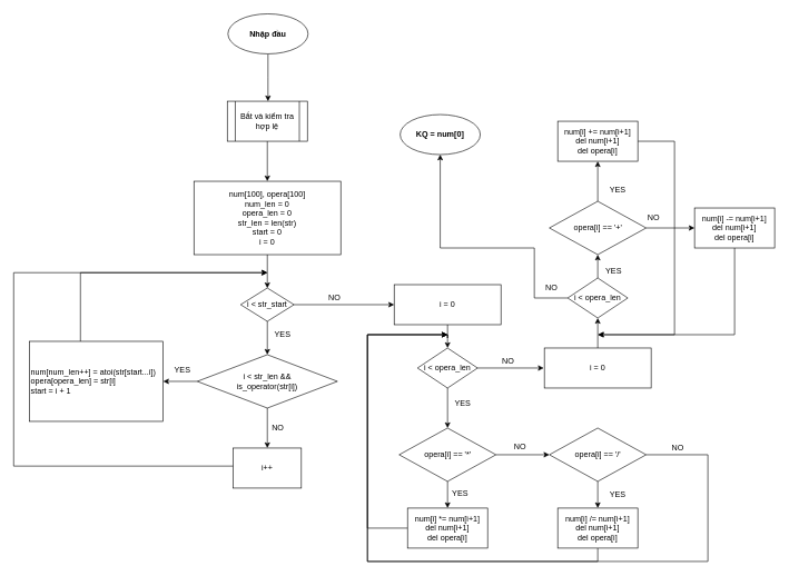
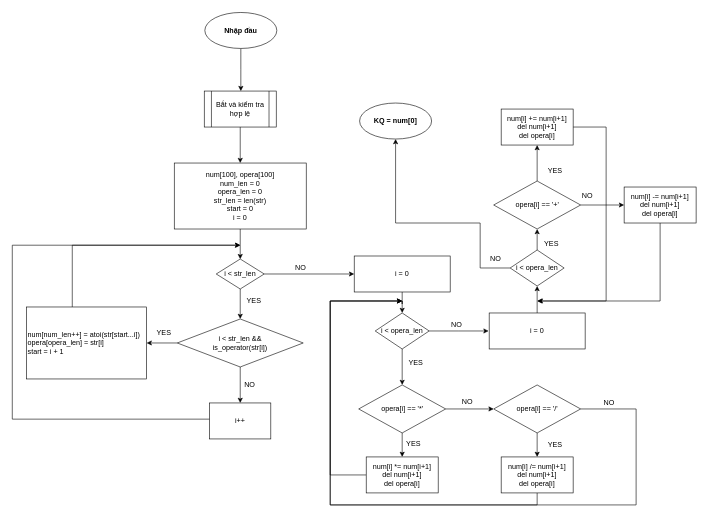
- <mxCell id="12" value="i &amp;lt; str_start" style="rhombus;whiteSpace=wrap;html=1;" parent="1" vertex="1"><mxGeometry x="360" y="431" width="80" height="50" as="geometry" /></mxCell>
+ <mxCell id="12" value="i &amp;lt; str_len" style="rhombus;whiteSpace=wrap;html=1;" parent="1" vertex="1"><mxGeometry x="360" y="431" width="80" height="50" as="geometry" /></mxCell>
